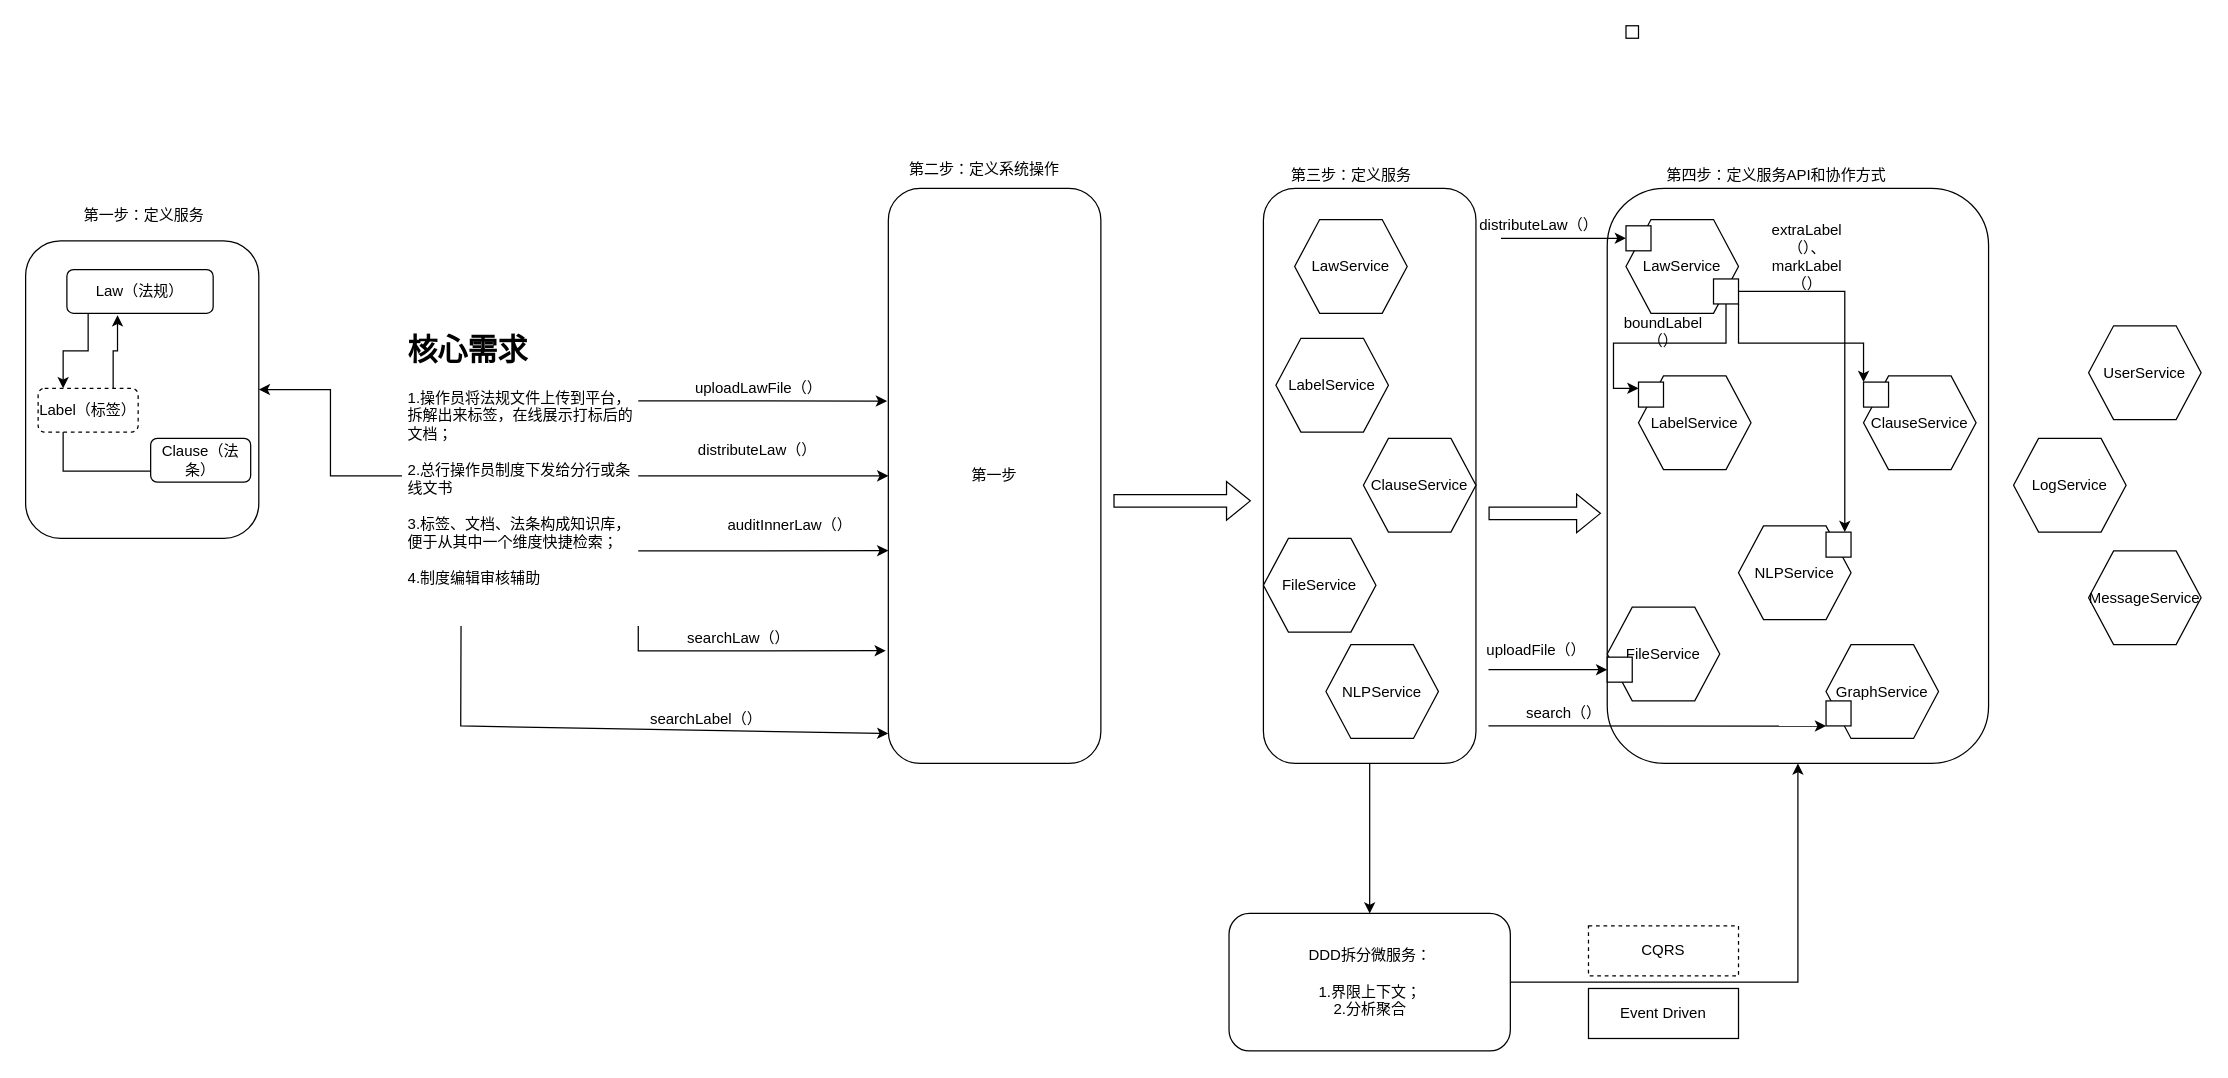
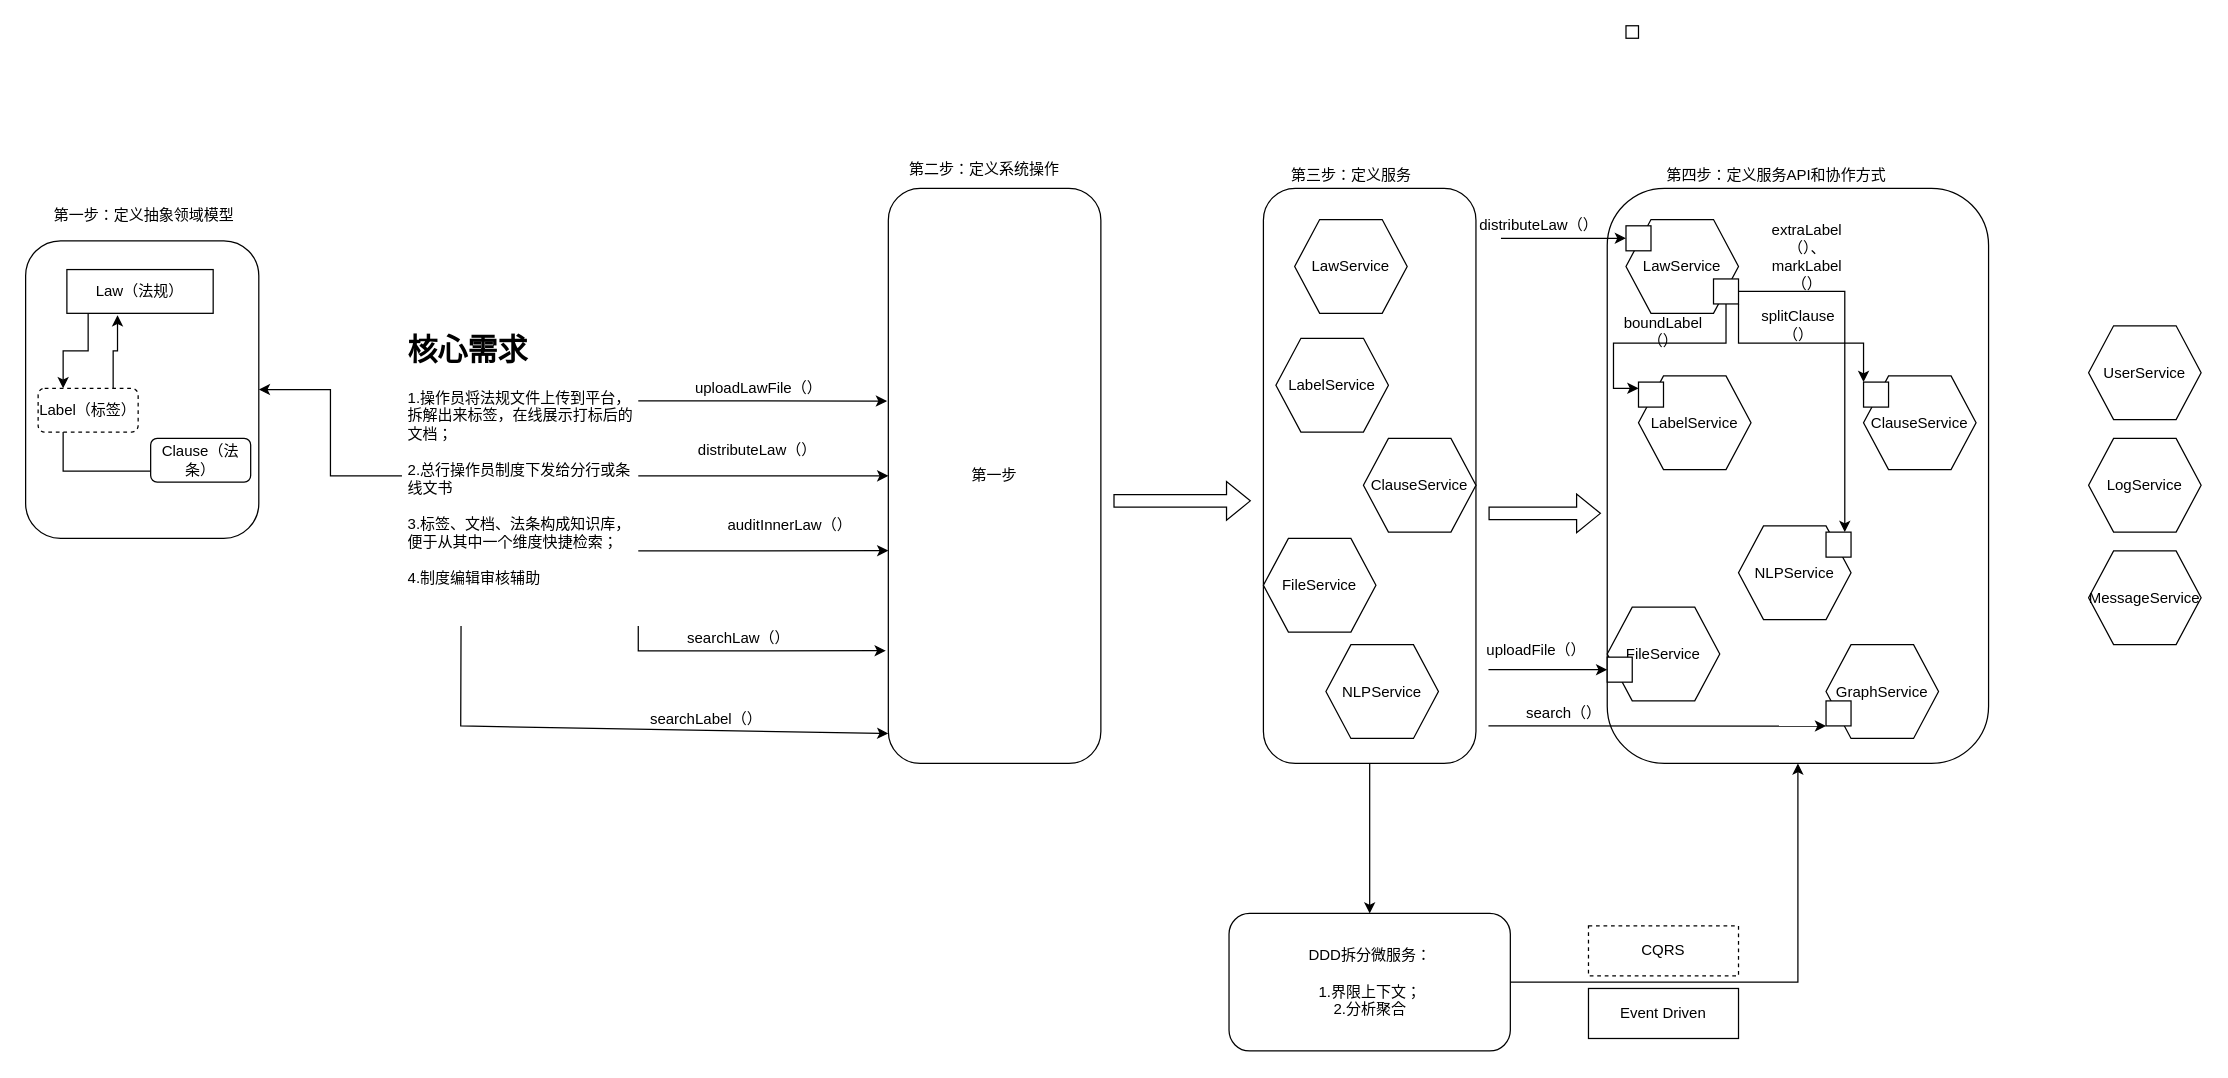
- <mxCell id="11" value="第一步：定义服务" style="text;html=1;strokeColor=none;fillColor=none;align=center;verticalAlign=middle;whiteSpace=wrap;rounded=0;" vertex="1" parent="1"><mxGeometry x="40" y="157" width="150" height="30" as="geometry" /></mxCell>
+ <mxCell id="11" value="第一步：定义抽象领域模型" style="text;html=1;strokeColor=none;fillColor=none;align=center;verticalAlign=middle;whiteSpace=wrap;rounded=0;" vertex="1" parent="1"><mxGeometry x="40" y="157" width="150" height="30" as="geometry" /></mxCell>
- <mxCell id="19" value="Law（法规）" style="rounded=1;whiteSpace=wrap;html=1;" vertex="1" parent="1"><mxGeometry x="53" y="215" width="117" height="35" as="geometry" /></mxCell>
+ <mxCell id="19" value="Law（法规）" style="whiteSpace=wrap;html=1;rounded=0;" vertex="1" parent="1"><mxGeometry x="53" y="215" width="117" height="35" as="geometry" /></mxCell>
+ <mxCell id="48" value="splitClause（）" style="text;html=1;strokeColor=none;fillColor=none;align=center;verticalAlign=middle;whiteSpace=wrap;rounded=0;" vertex="1" parent="1"><mxGeometry x="1408" y="245" width="60" height="30" as="geometry" /></mxCell>
- <mxCell id="65" value="LogService" style="shape=hexagon;perimeter=hexagonPerimeter2;whiteSpace=wrap;html=1;fixedSize=1;" vertex="1" parent="1"><mxGeometry x="1610" y="350" width="90" height="75" as="geometry" /></mxCell>
+ <mxCell id="65" value="LogService" style="shape=hexagon;perimeter=hexagonPerimeter2;whiteSpace=wrap;html=1;fixedSize=1;" vertex="1" parent="1"><mxGeometry x="1670" y="350" width="90" height="75" as="geometry" /></mxCell>
